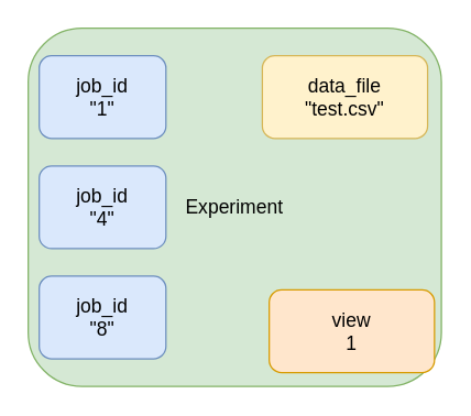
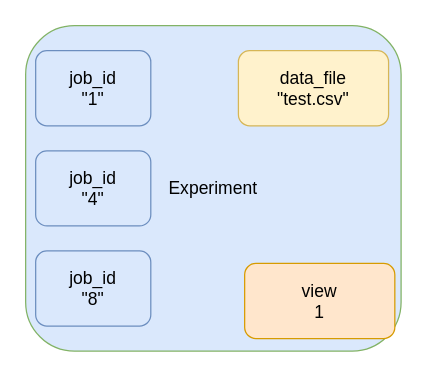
- <mxCell id="2" value="Experiment" style="rounded=1;whiteSpace=wrap;html=1;fontSize=14;fillColor=#d5e8d4;strokeColor=#82b366;" vertex="1" parent="1"><mxGeometry x="20" y="20" width="300" height="260" as="geometry" /></mxCell>
+ <mxCell id="2" value="Experiment" style="rounded=1;whiteSpace=wrap;html=1;fontSize=14;fillColor=#dae8fc;strokeColor=#82b366;" vertex="1" parent="1"><mxGeometry x="20" y="20" width="300" height="260" as="geometry" /></mxCell>
